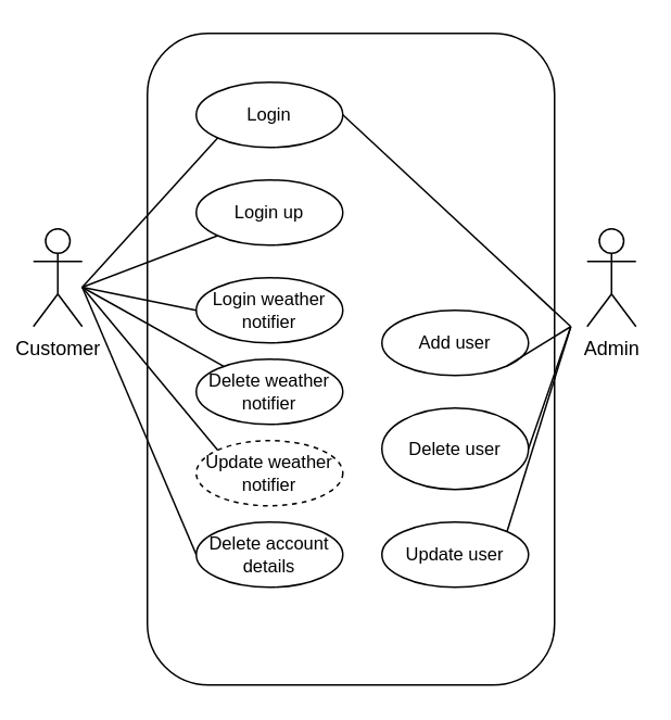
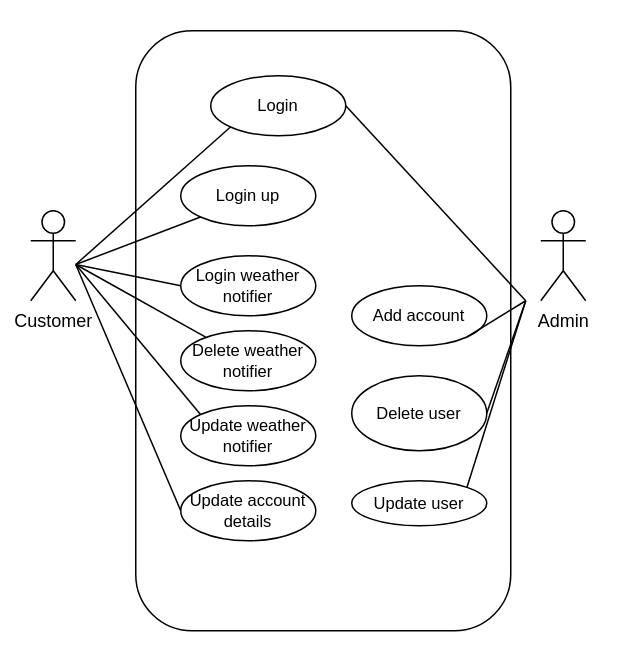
- <mxCell id="5" value="Login" style="ellipse;whiteSpace=wrap;html=1;fillColor=none;fontSize=11;" vertex="1" parent="1"><mxGeometry x="120" y="50" width="90" height="40" as="geometry" /></mxCell>
+ <mxCell id="5" value="Login" style="ellipse;whiteSpace=wrap;html=1;fillColor=none;fontSize=11;" vertex="1" parent="1"><mxGeometry x="140" y="50" width="90" height="40" as="geometry" /></mxCell>
- <mxCell id="10" value="Add user" style="ellipse;whiteSpace=wrap;html=1;fillColor=none;fontSize=11;" vertex="1" parent="1"><mxGeometry x="234" y="190" width="90" height="40" as="geometry" /></mxCell>
+ <mxCell id="10" value="Add account" style="ellipse;whiteSpace=wrap;html=1;fillColor=none;fontSize=11;" vertex="1" parent="1"><mxGeometry x="234" y="190" width="90" height="40" as="geometry" /></mxCell>
- <mxCell id="9" value="Update weather notifier" style="ellipse;whiteSpace=wrap;html=1;fillColor=none;fontSize=11;dashed=1;" vertex="1" parent="1"><mxGeometry x="120" y="270" width="90" height="40" as="geometry" /></mxCell>
+ <mxCell id="9" value="Update weather notifier" style="ellipse;whiteSpace=wrap;html=1;fillColor=none;fontSize=11;" vertex="1" parent="1"><mxGeometry x="120" y="270" width="90" height="40" as="geometry" /></mxCell>
- <mxCell id="13" value="Delete account details" style="ellipse;whiteSpace=wrap;html=1;fillColor=none;fontSize=11;" vertex="1" parent="1"><mxGeometry x="120" y="320" width="90" height="40" as="geometry" /></mxCell>
+ <mxCell id="13" value="Update account details" style="ellipse;whiteSpace=wrap;html=1;fillColor=none;fontSize=11;" vertex="1" parent="1"><mxGeometry x="120" y="320" width="90" height="40" as="geometry" /></mxCell>
- <mxCell id="12" value="Update user" style="ellipse;whiteSpace=wrap;html=1;fillColor=none;fontSize=11;" vertex="1" parent="1"><mxGeometry x="234" y="320" width="90" height="40" as="geometry" /></mxCell>
+ <mxCell id="12" value="Update user" style="ellipse;whiteSpace=wrap;html=1;fillColor=none;fontSize=11;" vertex="1" parent="1"><mxGeometry x="234" y="320" width="90" height="30" as="geometry" /></mxCell>
